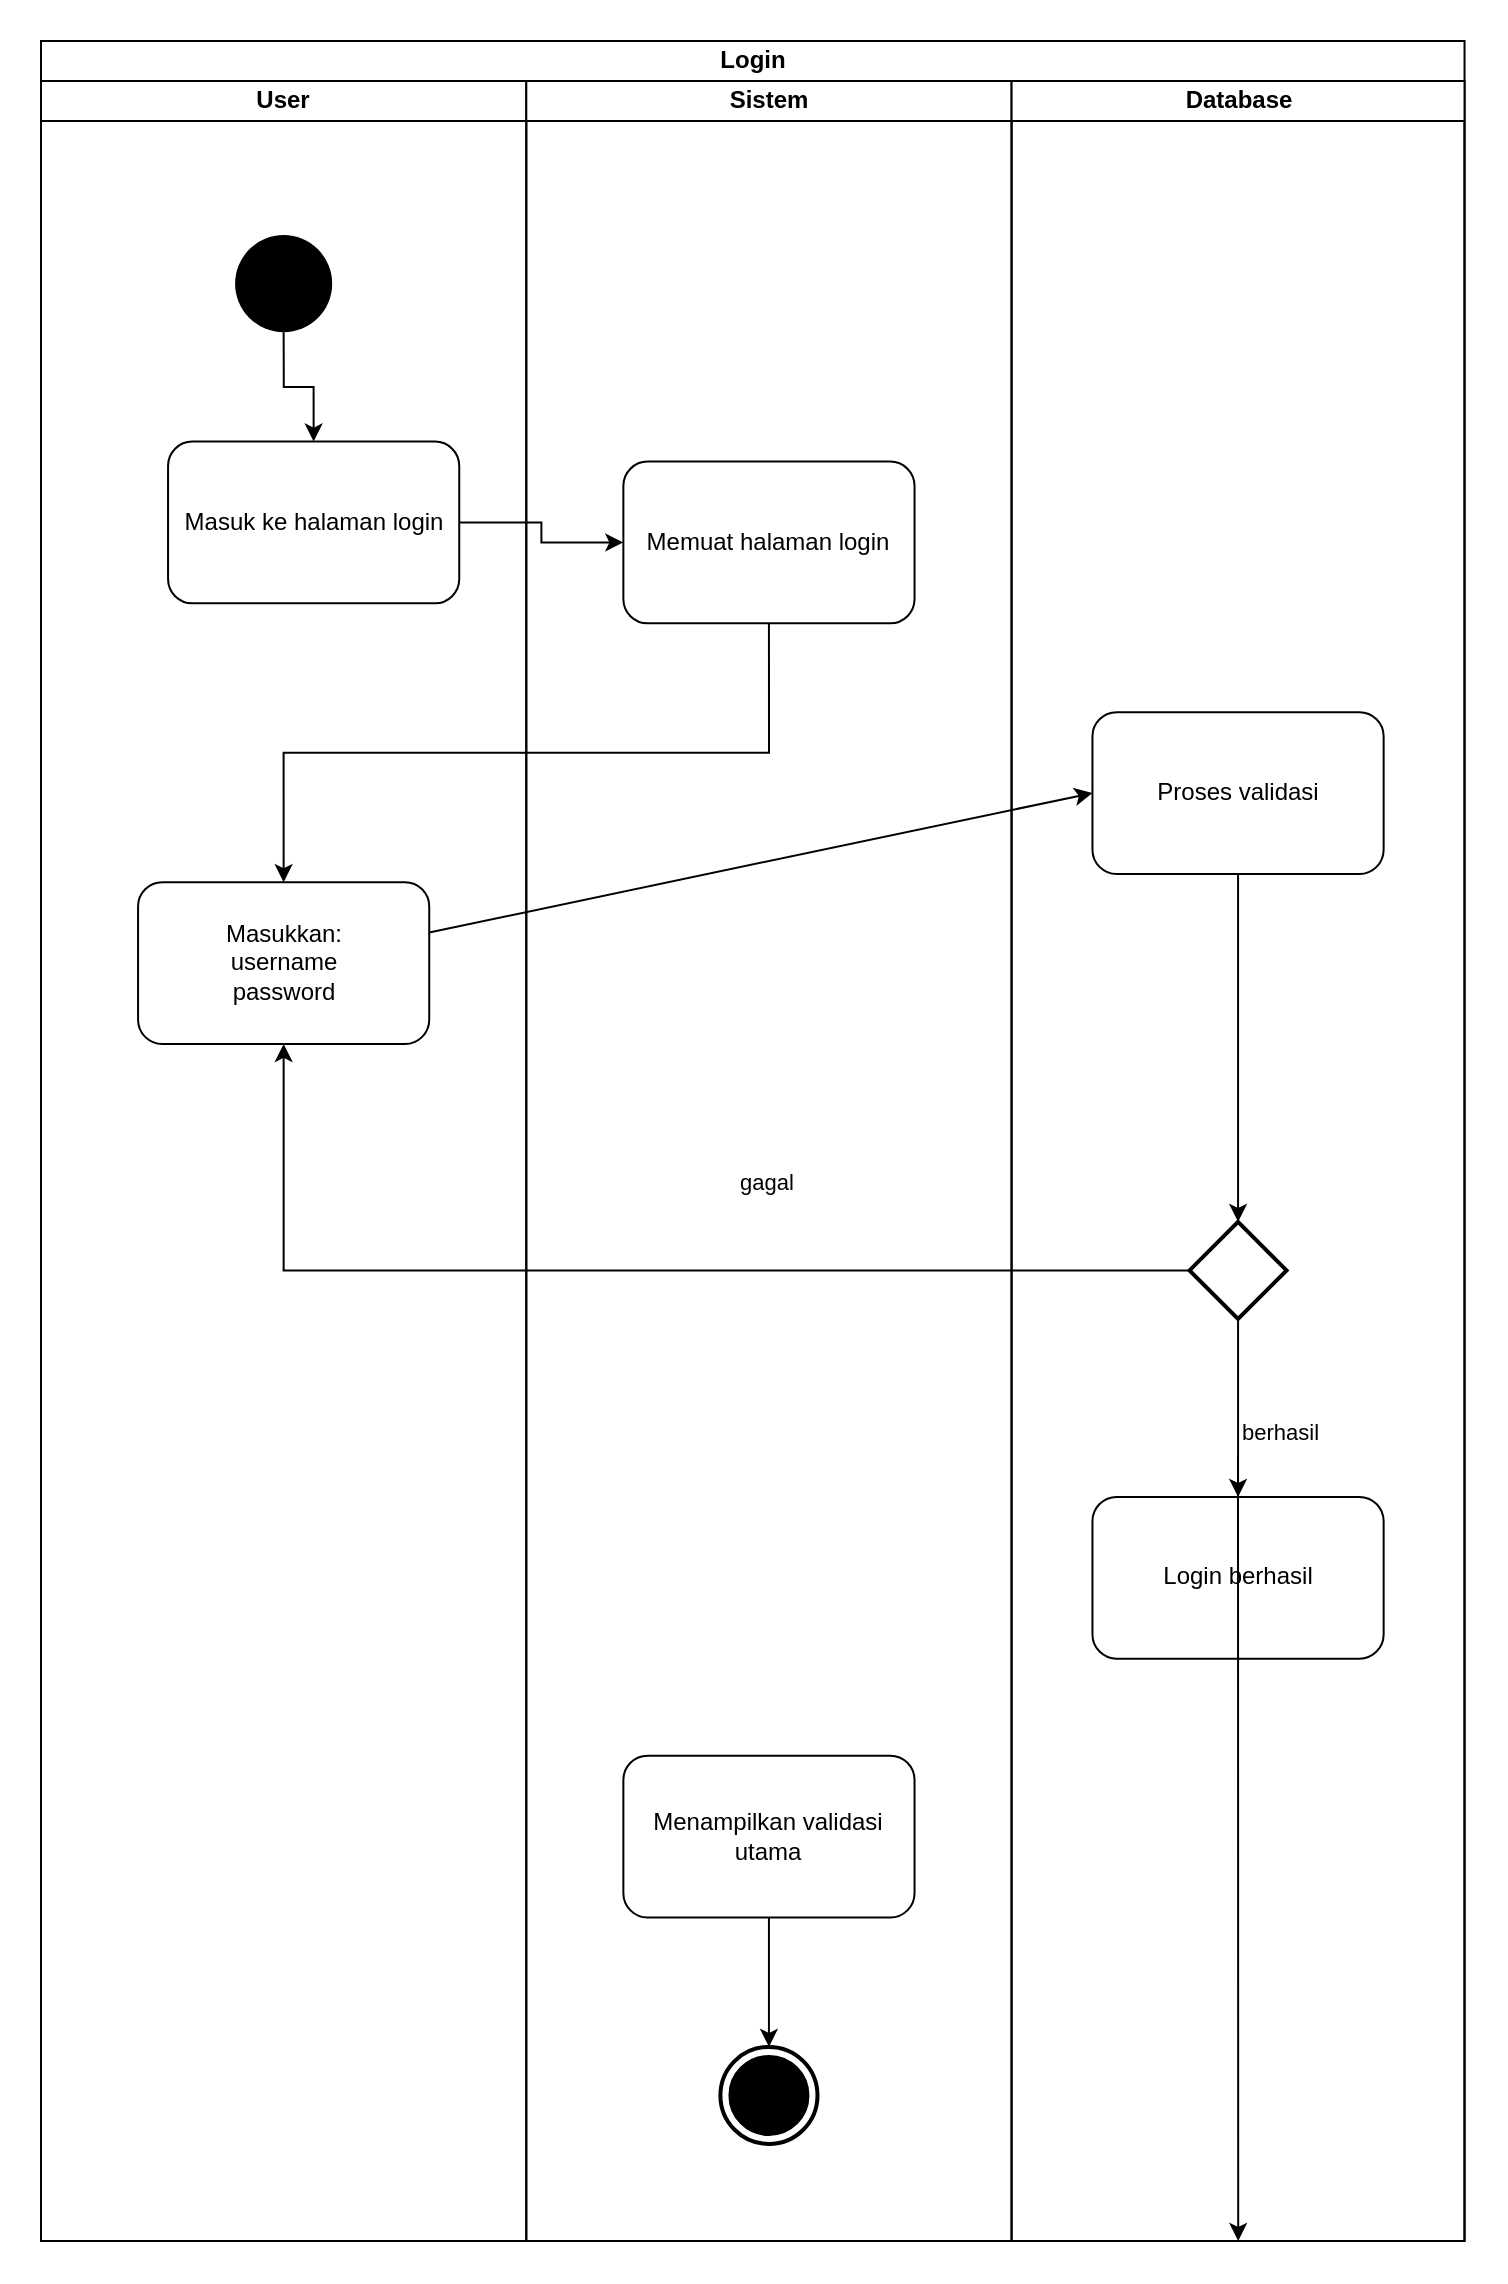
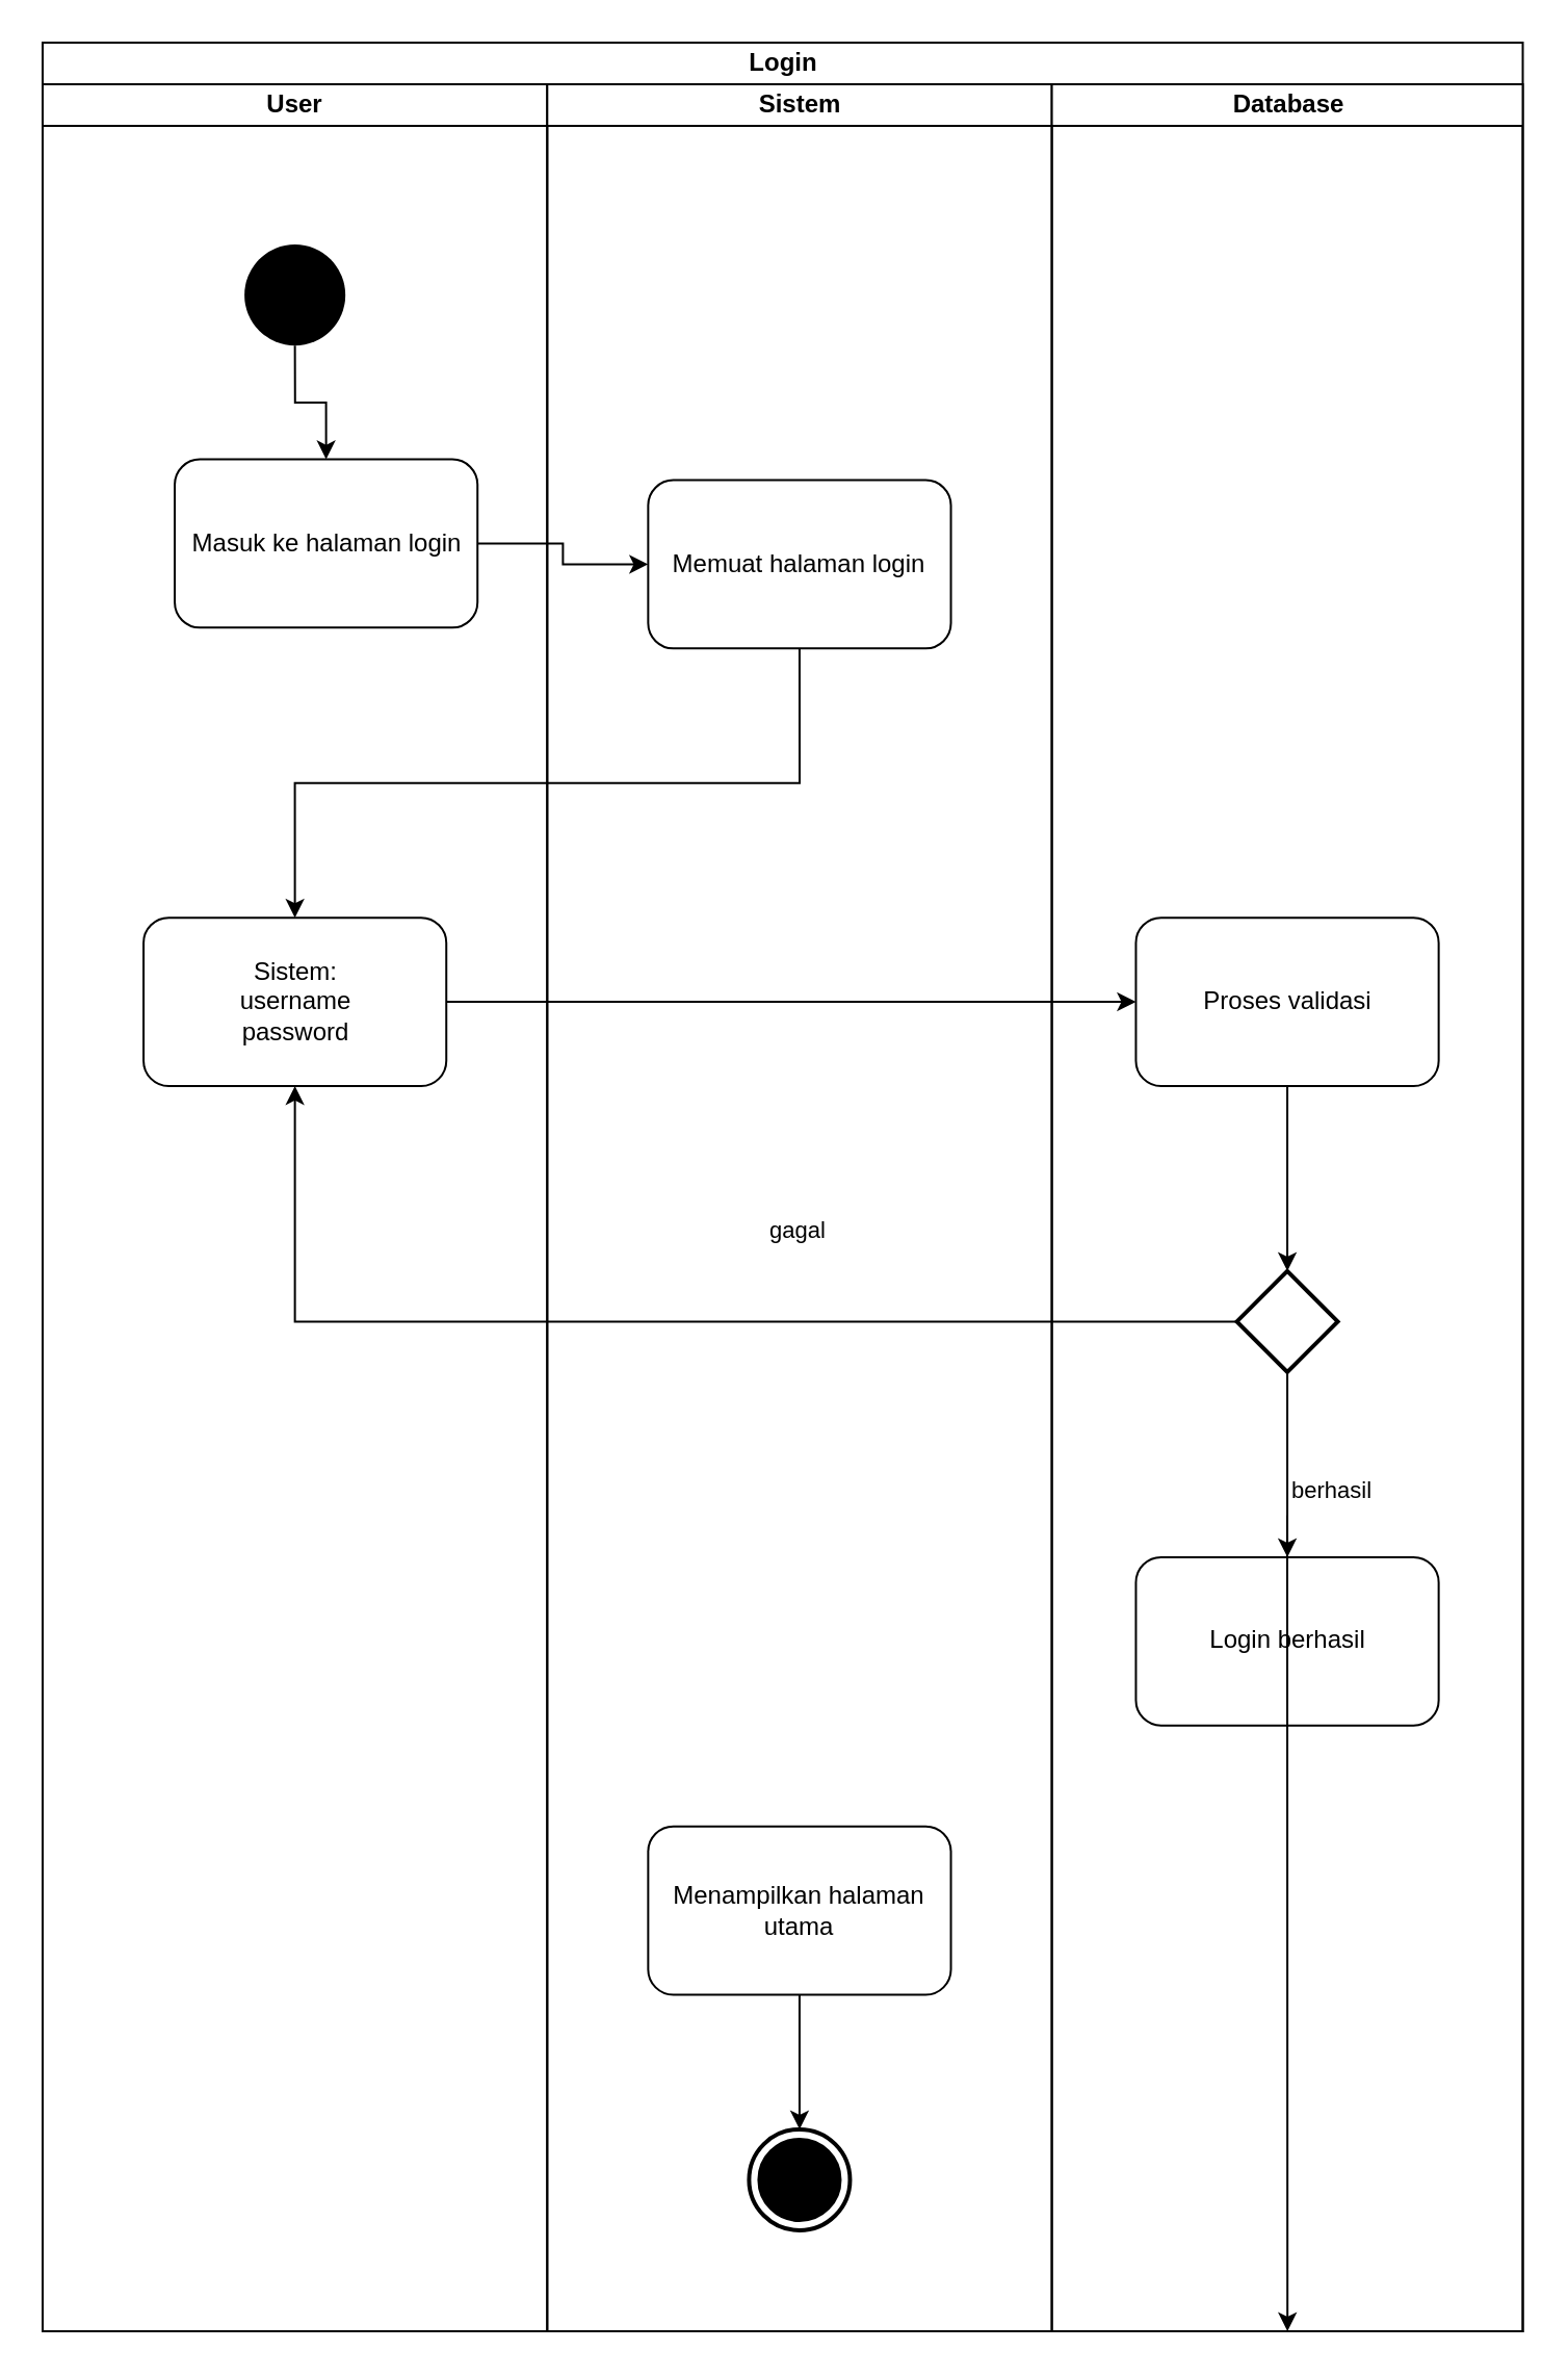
- <mxCell id="17" value="Proses validasi" style="shape=rect;html=1;rounded=1;whiteSpace=wrap;align=center;container=0;" parent="2" vertex="1"><mxGeometry x="525.732" y="335.588" width="145.587" height="80.882" as="geometry" /></mxCell>
+ <mxCell id="17" value="Proses validasi" style="shape=rect;html=1;rounded=1;whiteSpace=wrap;align=center;container=0;" parent="2" vertex="1"><mxGeometry x="525.732" y="420.588" width="145.587" height="80.882" as="geometry" /></mxCell>
- <mxCell id="10" value="Masukkan:&lt;br&gt;username&lt;br&gt;password" style="shape=rect;html=1;rounded=1;whiteSpace=wrap;align=center;container=0;" parent="2" vertex="1"><mxGeometry x="48.529" y="420.588" width="145.587" height="80.882" as="geometry" /></mxCell>
+ <mxCell id="10" value="Sistem:&lt;br&gt;username&lt;br&gt;password" style="shape=rect;html=1;rounded=1;whiteSpace=wrap;align=center;container=0;" parent="2" vertex="1"><mxGeometry x="48.529" y="420.588" width="145.587" height="80.882" as="geometry" /></mxCell>
- <mxCell id="14" value="Menampilkan validasi utama" style="shape=rect;html=1;rounded=1;whiteSpace=wrap;align=center;container=0;" parent="2" vertex="1"><mxGeometry x="291.175" y="857.353" width="145.587" height="80.882" as="geometry" /></mxCell>
+ <mxCell id="14" value="Menampilkan halaman utama" style="shape=rect;html=1;rounded=1;whiteSpace=wrap;align=center;container=0;" parent="2" vertex="1"><mxGeometry x="291.175" y="857.353" width="145.587" height="80.882" as="geometry" /></mxCell>
